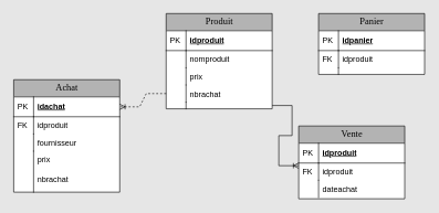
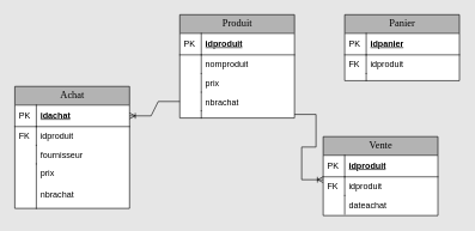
- <mxCell id="36" value="" style="edgeStyle=entityRelationEdgeStyle;fontSize=12;html=1;endArrow=ERoneToMany;rounded=0;entryX=1;entryY=0.5;entryDx=0;entryDy=0;exitX=0;exitY=0.5;exitDx=0;exitDy=0;dashed=1;" edge="1" parent="1" source="9" target="14"><mxGeometry width="100" height="100" relative="1" as="geometry"><mxPoint x="170" y="129" as="sourcePoint" /><mxPoint x="270" y="29" as="targetPoint" /></mxGeometry></mxCell>
+ <mxCell id="36" value="" style="edgeStyle=entityRelationEdgeStyle;fontSize=12;html=1;endArrow=ERoneToMany;rounded=0;entryX=1;entryY=0.5;entryDx=0;entryDy=0;exitX=0;exitY=0.5;exitDx=0;exitDy=0;" edge="1" parent="1" source="9" target="14"><mxGeometry width="100" height="100" relative="1" as="geometry"><mxPoint x="170" y="129" as="sourcePoint" /><mxPoint x="270" y="29" as="targetPoint" /></mxGeometry></mxCell>
